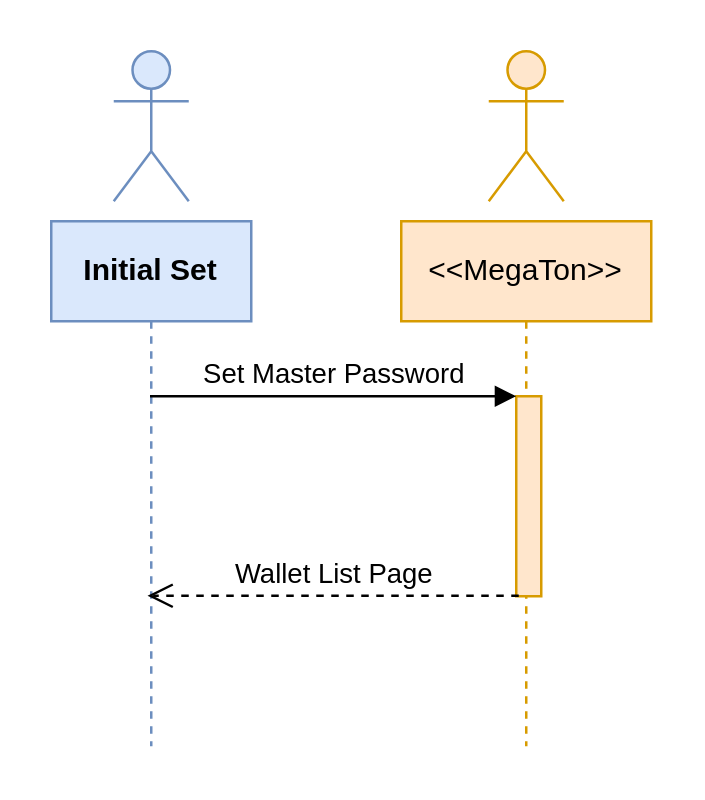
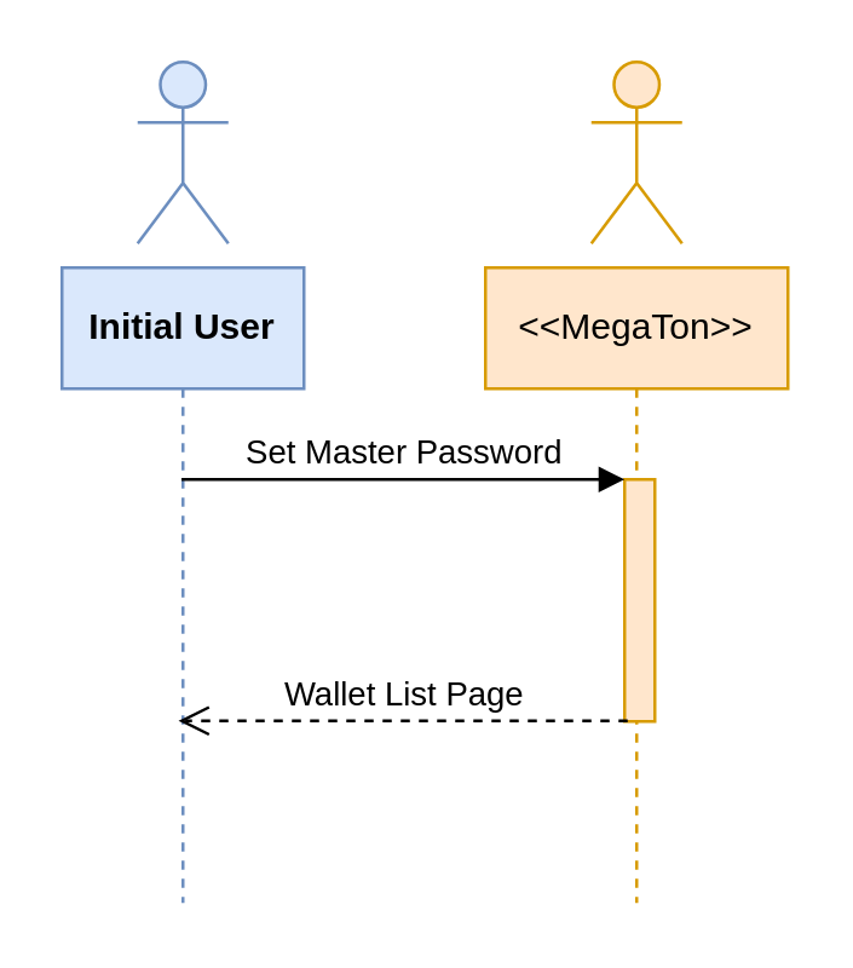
- <mxCell id="2" value="&lt;b&gt;Initial Set&lt;/b&gt;" style="shape=umlLifeline;perimeter=lifelinePerimeter;whiteSpace=wrap;html=1;container=1;collapsible=0;recursiveResize=0;outlineConnect=0;fillColor=#dae8fc;strokeColor=#6c8ebf;" vertex="1" parent="1"><mxGeometry x="20" y="88" width="80" height="210" as="geometry" /></mxCell>
+ <mxCell id="2" value="&lt;b&gt;Initial User&lt;/b&gt;" style="shape=umlLifeline;perimeter=lifelinePerimeter;whiteSpace=wrap;html=1;container=1;collapsible=0;recursiveResize=0;outlineConnect=0;fillColor=#dae8fc;strokeColor=#6c8ebf;" vertex="1" parent="1"><mxGeometry x="20" y="88" width="80" height="210" as="geometry" /></mxCell>
